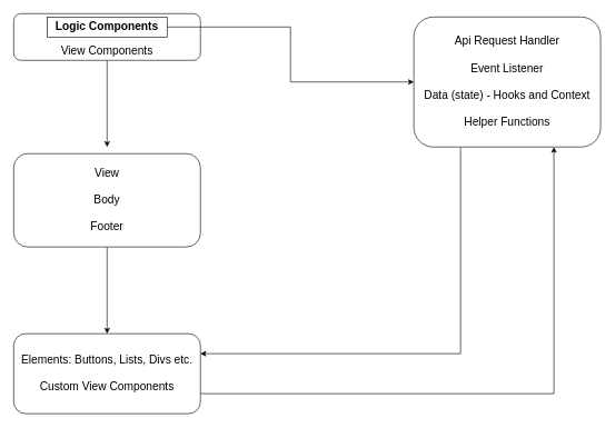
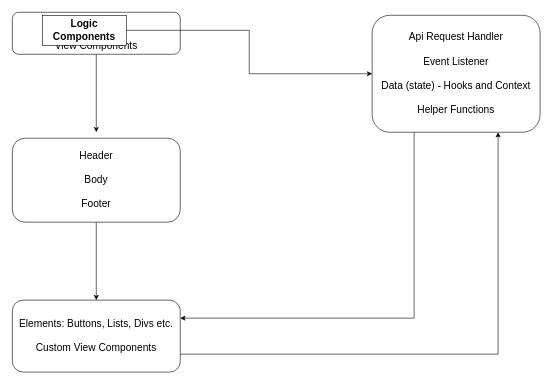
- <mxCell id="11" value="&lt;b style=&quot;font-size: 17px ; white-space: normal&quot;&gt;Logic Components&lt;/b&gt;" style="rounded=0;whiteSpace=wrap;html=1;" vertex="1" parent="1"><mxGeometry x="70" y="25" width="180" height="30" as="geometry" /></mxCell>
+ <mxCell id="11" value="&lt;b style=&quot;font-size: 17px ; white-space: normal&quot;&gt;Logic Components&lt;/b&gt;" style="rounded=0;whiteSpace=wrap;html=1;" vertex="1" parent="1"><mxGeometry x="70" y="25" width="140" height="50" as="geometry" /></mxCell>
- <mxCell id="5" value="&lt;font style=&quot;font-size: 17px&quot;&gt;View&lt;br&gt;&lt;br&gt;Body&lt;br&gt;&lt;br&gt;Footer&lt;/font&gt;" style="rounded=1;whiteSpace=wrap;html=1;" vertex="1" parent="1"><mxGeometry x="20" y="230" width="280" height="140" as="geometry" /></mxCell>
+ <mxCell id="5" value="&lt;font style=&quot;font-size: 17px&quot;&gt;Header&lt;br&gt;&lt;br&gt;Body&lt;br&gt;&lt;br&gt;Footer&lt;/font&gt;" style="rounded=1;whiteSpace=wrap;html=1;" vertex="1" parent="1"><mxGeometry x="20" y="230" width="280" height="140" as="geometry" /></mxCell>
